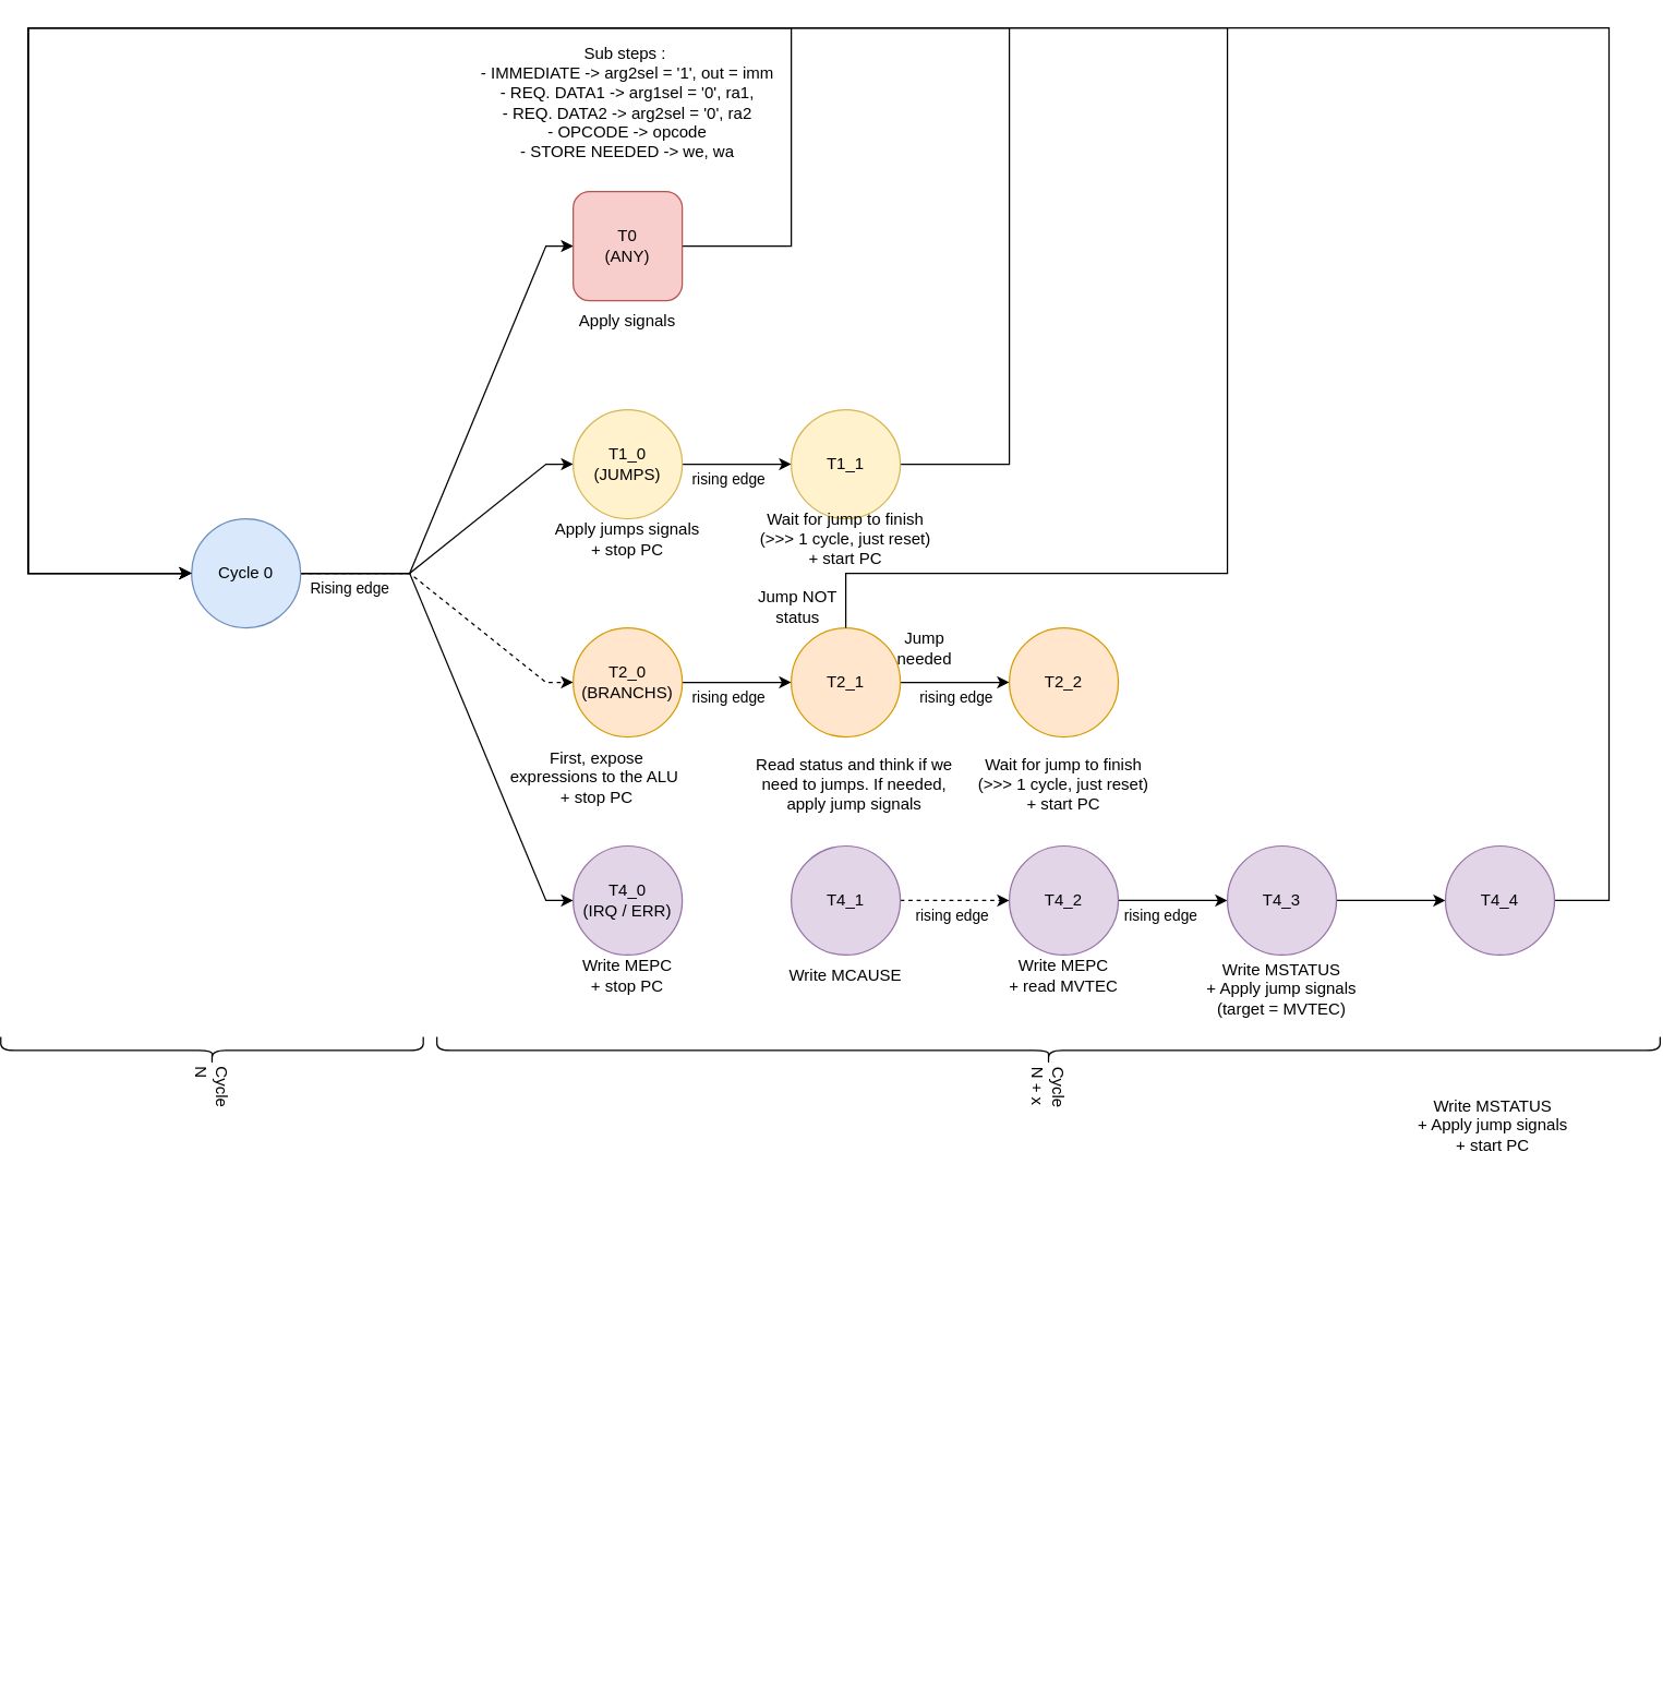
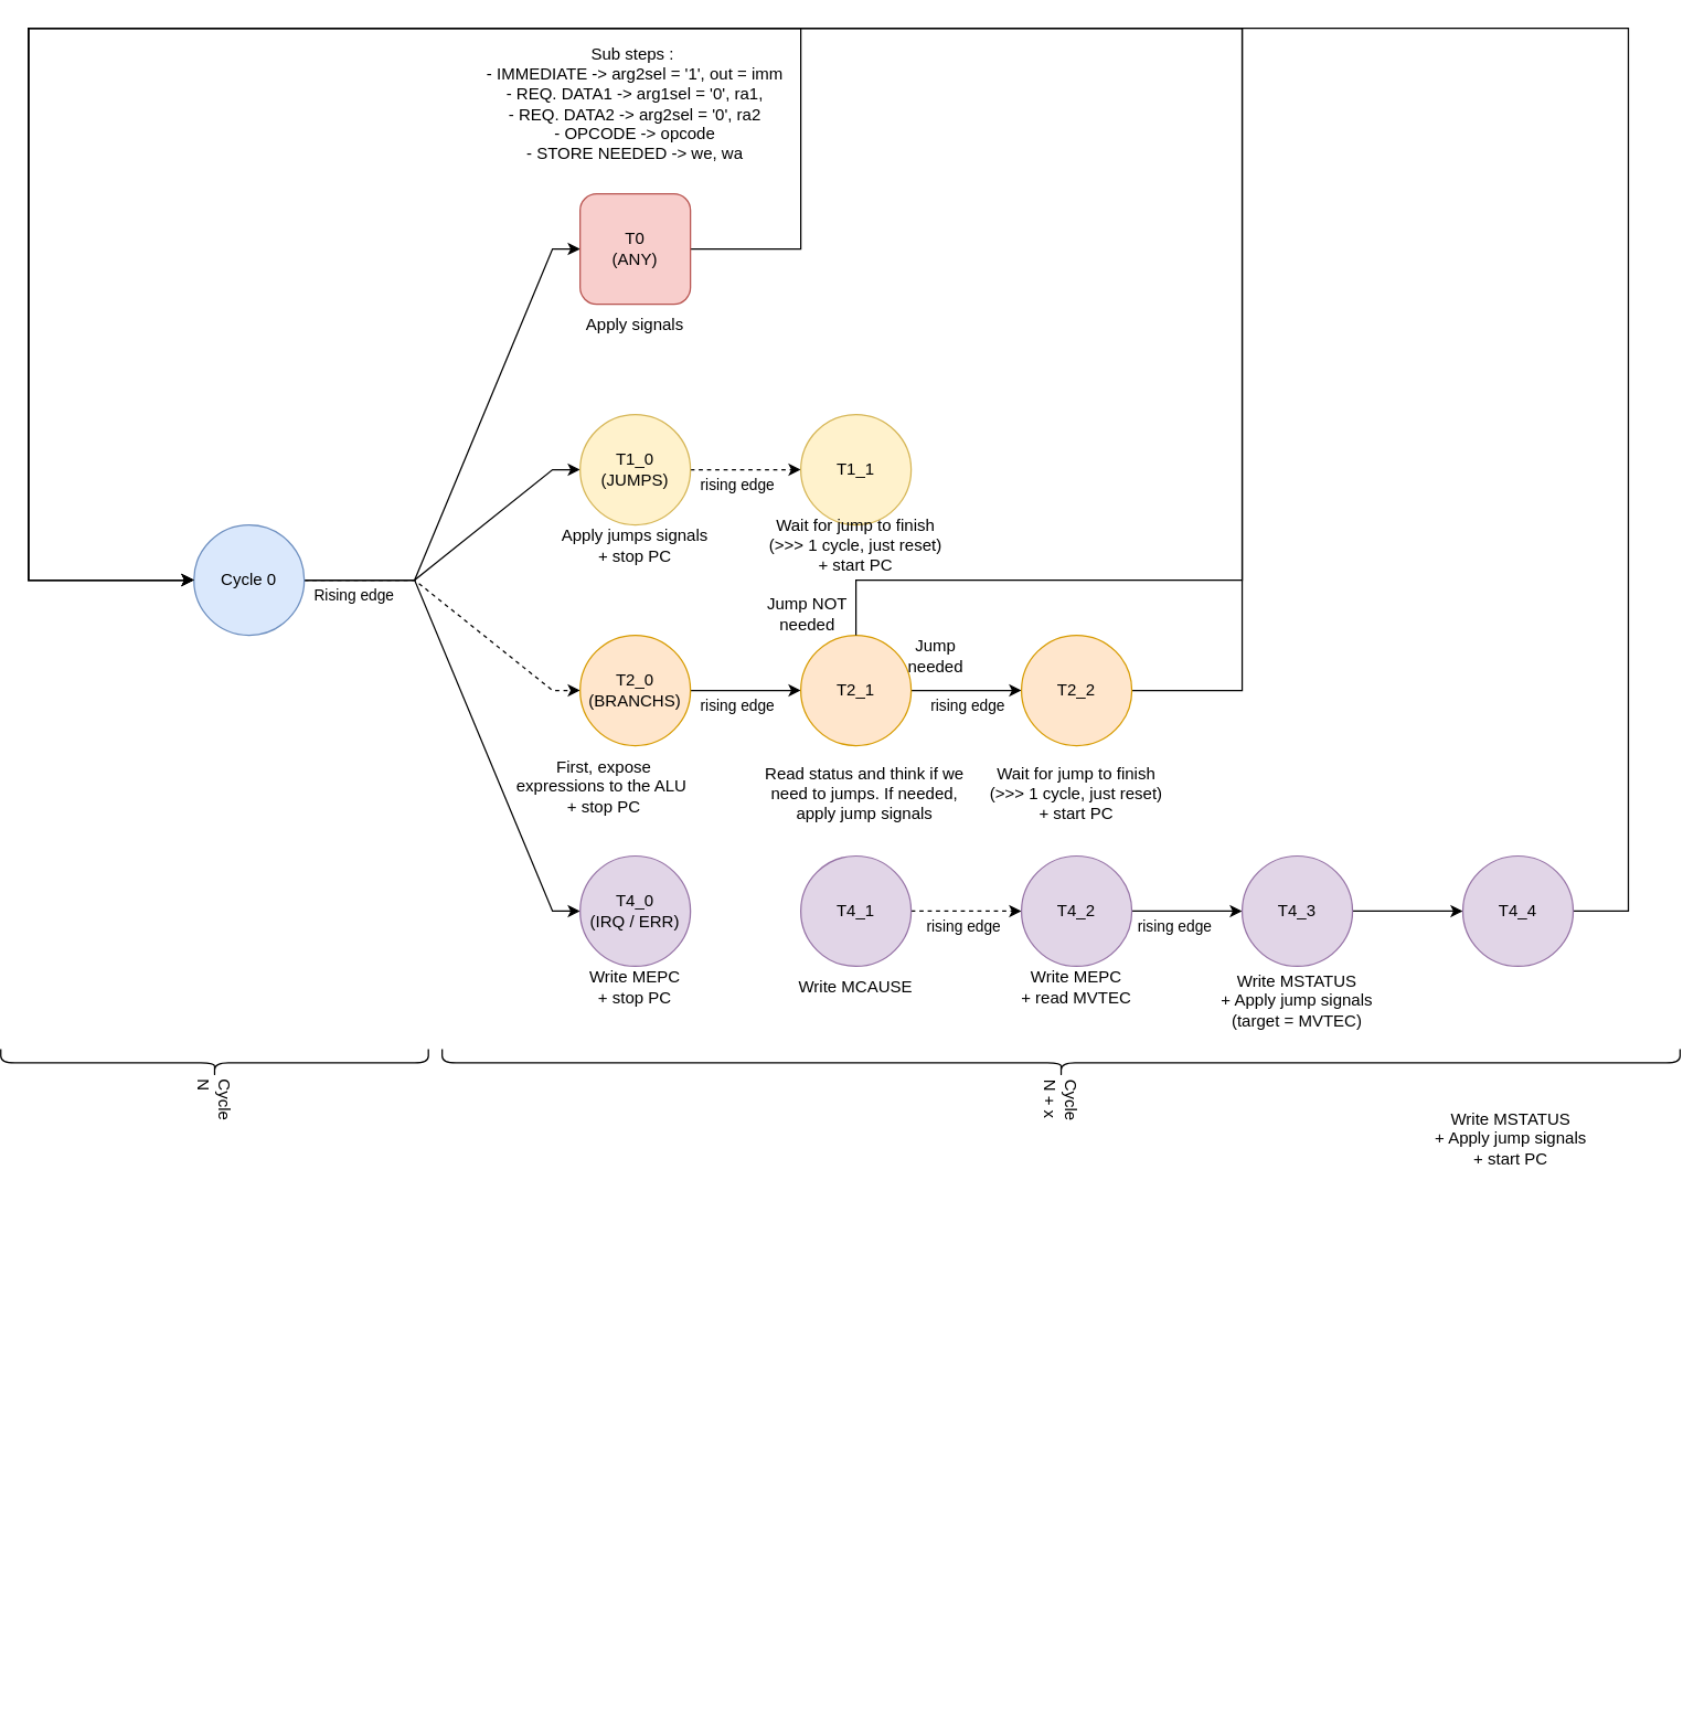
- <mxCell id="13" style="rounded=0;orthogonalLoop=1;jettySize=auto;html=1;entryX=0;entryY=0.5;entryDx=0;entryDy=0;" parent="1" source="14" target="7" edge="1"><mxGeometry relative="1" as="geometry"><Array as="points"><mxPoint x="740" y="340" /><mxPoint x="740" y="20" /><mxPoint x="20" y="20" /><mxPoint x="20" y="420" /></Array></mxGeometry></mxCell>
- <mxCell id="10" style="edgeStyle=orthogonalEdgeStyle;rounded=0;orthogonalLoop=1;jettySize=auto;html=1;entryX=0;entryY=0.5;entryDx=0;entryDy=0;" parent="1" source="12" target="14" edge="1"><mxGeometry relative="1" as="geometry" /></mxCell>
+ <mxCell id="10" style="edgeStyle=orthogonalEdgeStyle;rounded=0;orthogonalLoop=1;jettySize=auto;html=1;entryX=0;entryY=0.5;entryDx=0;entryDy=0;dashed=1;" parent="1" source="12" target="14" edge="1"><mxGeometry relative="1" as="geometry" /></mxCell>
- <mxCell id="40" value="Jump NOT status" style="text;html=1;align=center;verticalAlign=middle;whiteSpace=wrap;rounded=0;" parent="1" vertex="1"><mxGeometry x="550" y="430" width="70" height="30" as="geometry" /></mxCell>
+ <mxCell id="40" value="Jump NOT needed" style="text;html=1;align=center;verticalAlign=middle;whiteSpace=wrap;rounded=0;" parent="1" vertex="1"><mxGeometry x="550" y="430" width="70" height="30" as="geometry" /></mxCell>
+ <mxCell id="21" style="rounded=0;orthogonalLoop=1;jettySize=auto;html=1;entryX=0;entryY=0.5;entryDx=0;entryDy=0;" parent="1" source="22" target="7" edge="1"><mxGeometry relative="1" as="geometry"><Array as="points"><mxPoint x="900" y="500" /><mxPoint x="900" y="20" /><mxPoint x="20" y="20" /><mxPoint x="20" y="420" /></Array></mxGeometry></mxCell>
